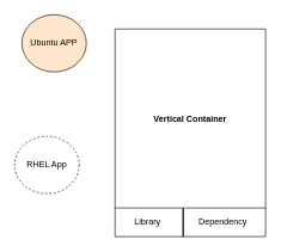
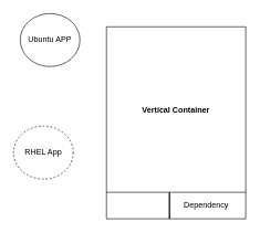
- <mxCell id="6" value="Ubuntu APP" style="ellipse;whiteSpace=wrap;html=1;fillColor=#ffe6cc;" vertex="1" parent="1"><mxGeometry x="30" y="20" width="90" height="80" as="geometry" /></mxCell>
+ <mxCell id="6" value="Ubuntu APP" style="ellipse;whiteSpace=wrap;html=1;" vertex="1" parent="1"><mxGeometry x="30" y="20" width="90" height="80" as="geometry" /></mxCell>
- <mxCell id="3" value="Library" style="text;html=1;align=center;verticalAlign=middle;resizable=0;points=[];autosize=1;strokeColor=none;" vertex="1" parent="2"><mxGeometry x="20" y="260" width="50" height="20" as="geometry" /></mxCell>
